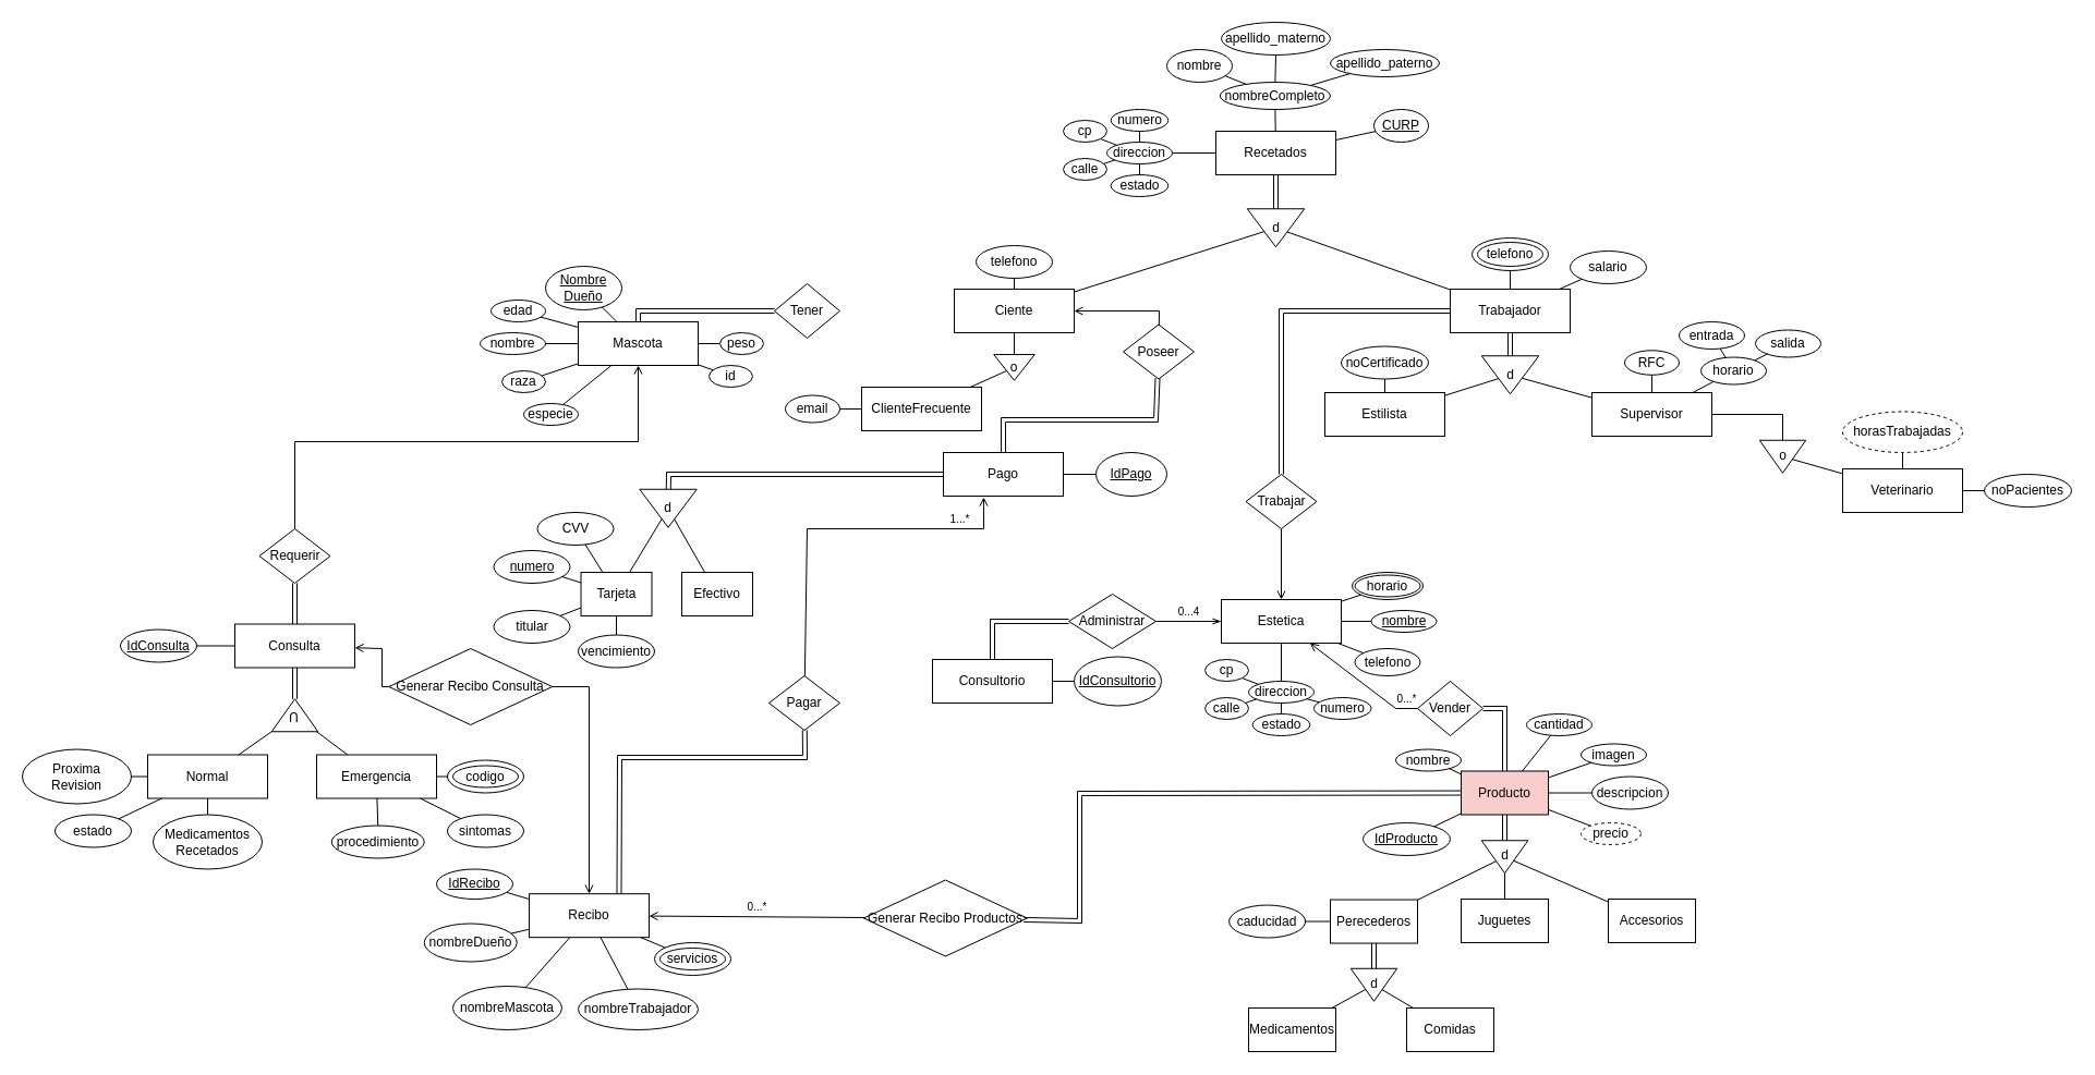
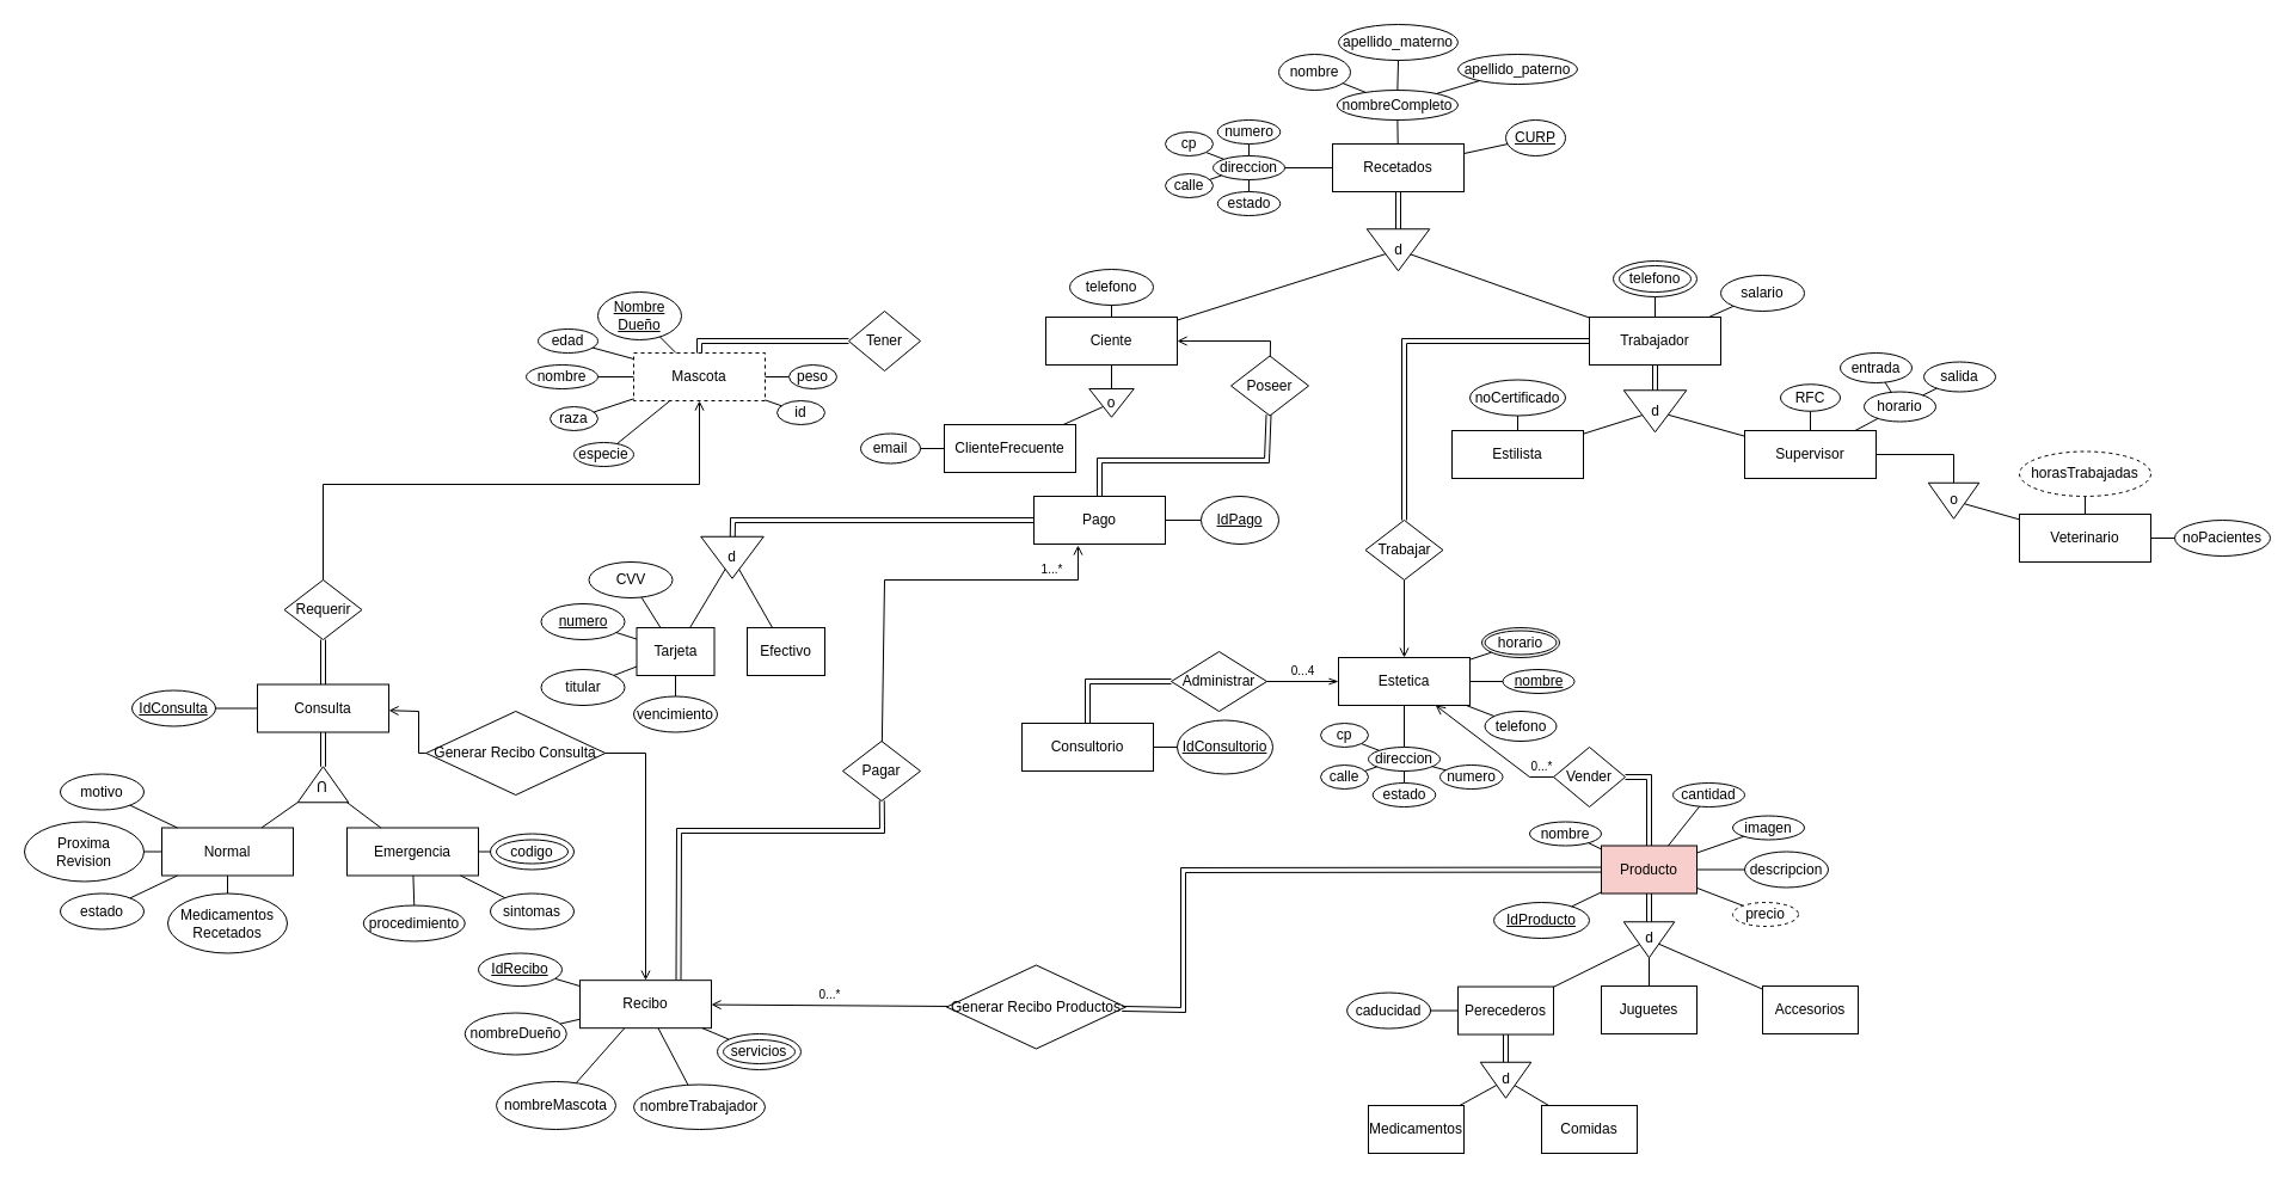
- <mxCell id="87" value="Mascota" style="rounded=0;whiteSpace=wrap;html=1;" parent="1" vertex="1"><mxGeometry x="530" y="295" width="110" height="40" as="geometry" /></mxCell>
+ <mxCell id="87" value="Mascota" style="rounded=0;whiteSpace=wrap;html=1;dashed=1;" parent="1" vertex="1"><mxGeometry x="530" y="295" width="110" height="40" as="geometry" /></mxCell>
+ <mxCell id="129" value="motivo" style="ellipse;whiteSpace=wrap;html=1;fontStyle=0" parent="1" vertex="1"><mxGeometry x="50" y="647.5" width="70" height="30" as="geometry" /></mxCell>
+ <mxCell id="138" value="" style="endArrow=none;html=1;rounded=0;fontSize=10;" parent="1" source="126" target="129" edge="1"><mxGeometry width="50" height="50" relative="1" as="geometry"><mxPoint x="230" y="727.5" as="sourcePoint" /><mxPoint x="280" y="677.5" as="targetPoint" /></mxGeometry></mxCell>
